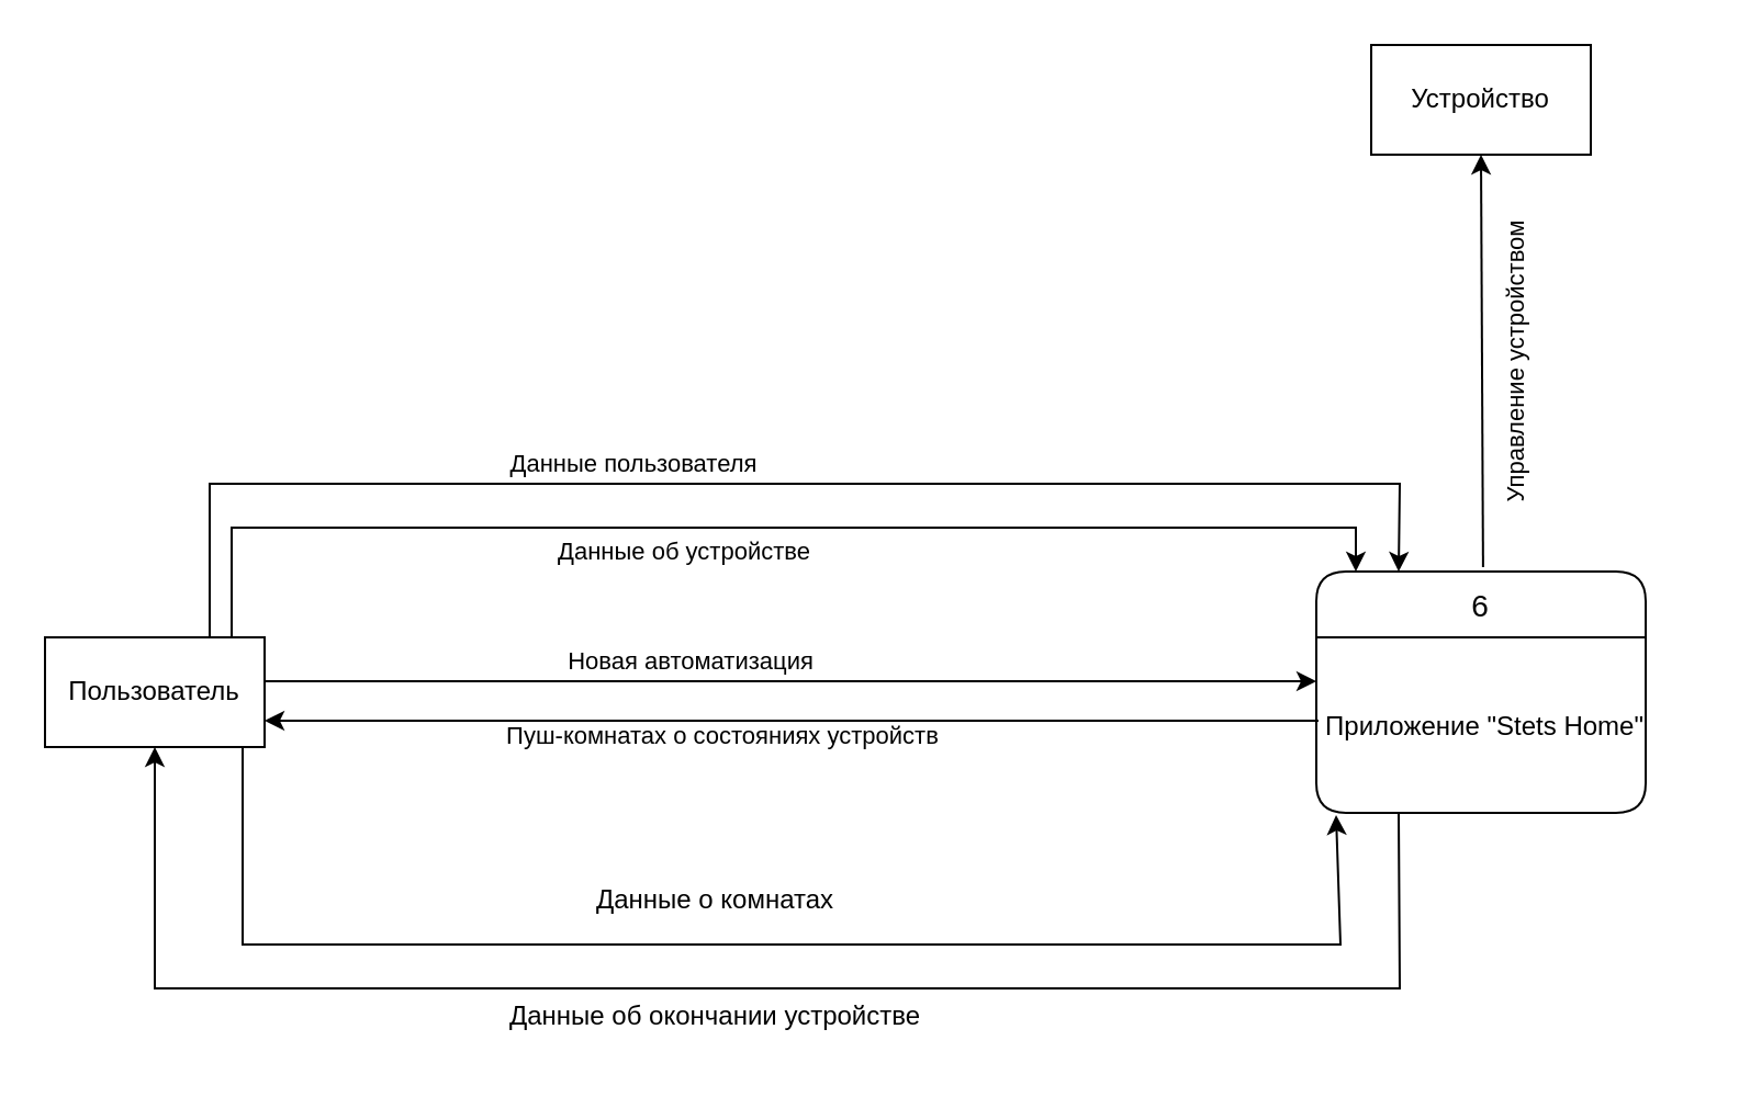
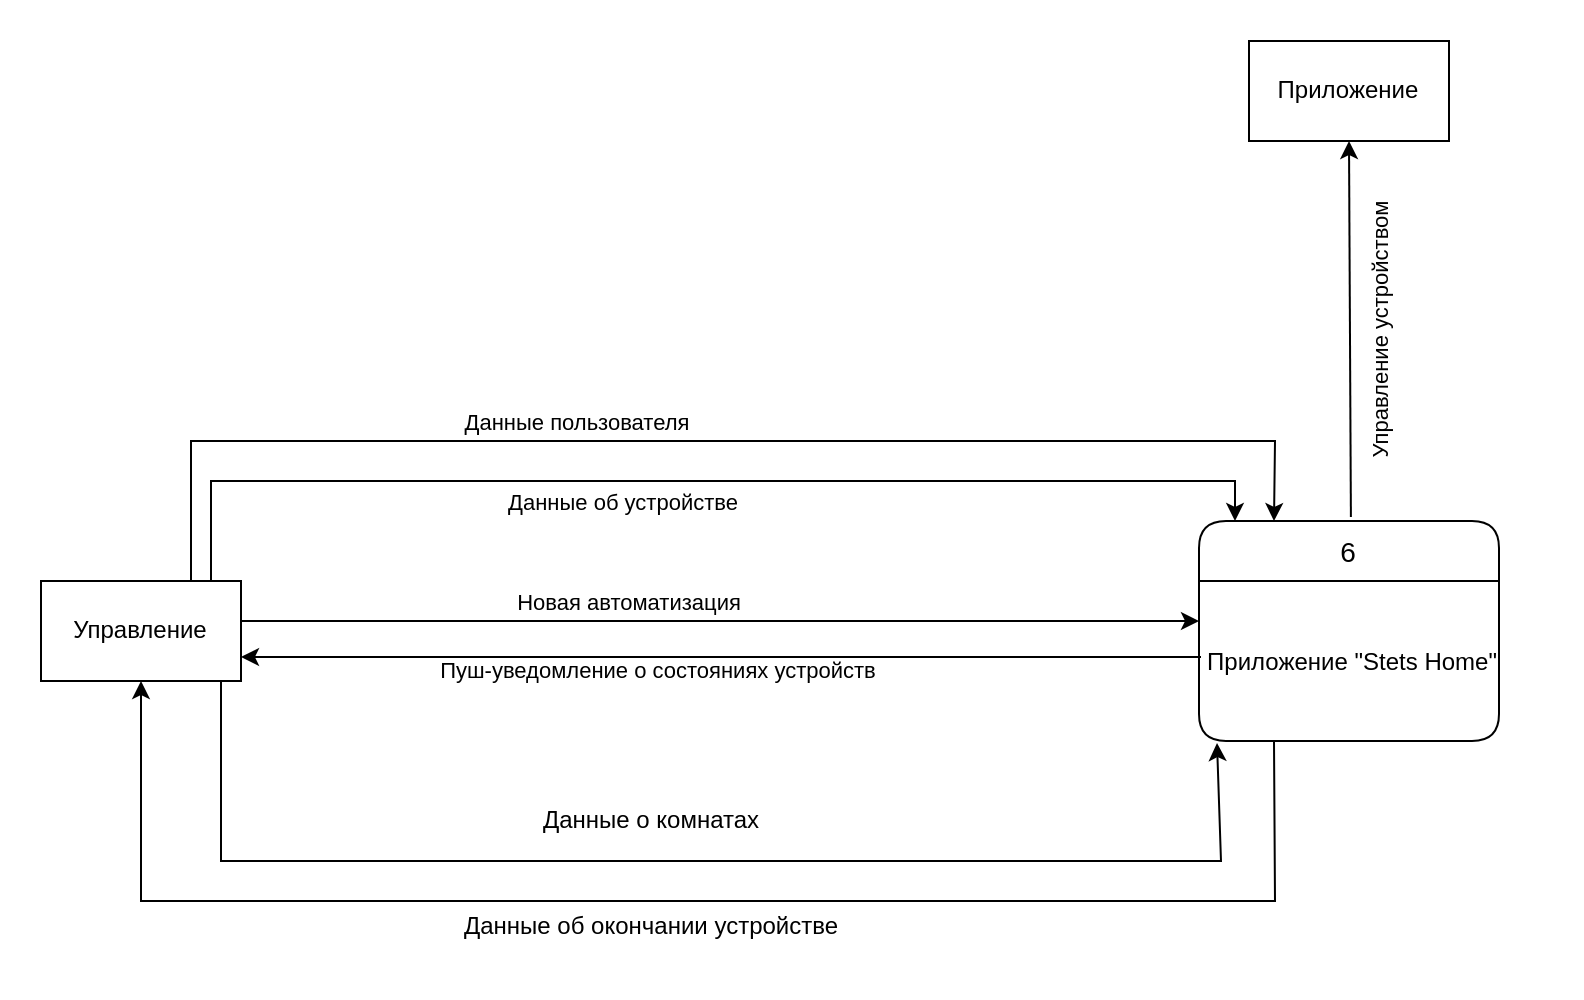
- <mxCell id="18" value="Устройство" style="html=1;dashed=0;whiteSpace=wrap;" vertex="1" parent="1"><mxGeometry x="624" y="20" width="100" height="50" as="geometry" /></mxCell>
+ <mxCell id="18" value="Приложение" style="html=1;dashed=0;whiteSpace=wrap;" vertex="1" parent="1"><mxGeometry x="624" y="20" width="100" height="50" as="geometry" /></mxCell>
- <mxCell id="2" value="Пользователь" style="html=1;dashed=0;whiteSpace=wrap;" vertex="1" parent="1"><mxGeometry x="20" y="290" width="100" height="50" as="geometry" /></mxCell>
+ <mxCell id="2" value="Управление" style="html=1;dashed=0;whiteSpace=wrap;" vertex="1" parent="1"><mxGeometry x="20" y="290" width="100" height="50" as="geometry" /></mxCell>
- <mxCell id="11" value="Пуш-комнатах о состояниях устройств&amp;nbsp; " style="text;html=1;align=center;verticalAlign=middle;resizable=0;points=[];autosize=1;strokeColor=none;fillColor=none;fontSize=11;" vertex="1" parent="1"><mxGeometry x="205" y="320" width="250" height="30" as="geometry" /></mxCell>
+ <mxCell id="11" value="Пуш-уведомление о состояниях устройств&amp;nbsp; " style="text;html=1;align=center;verticalAlign=middle;resizable=0;points=[];autosize=1;strokeColor=none;fillColor=none;fontSize=11;" vertex="1" parent="1"><mxGeometry x="205" y="320" width="250" height="30" as="geometry" /></mxCell>
